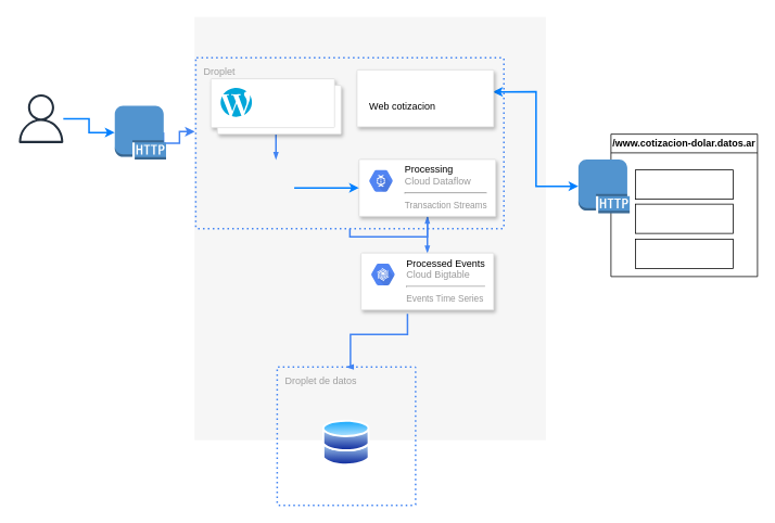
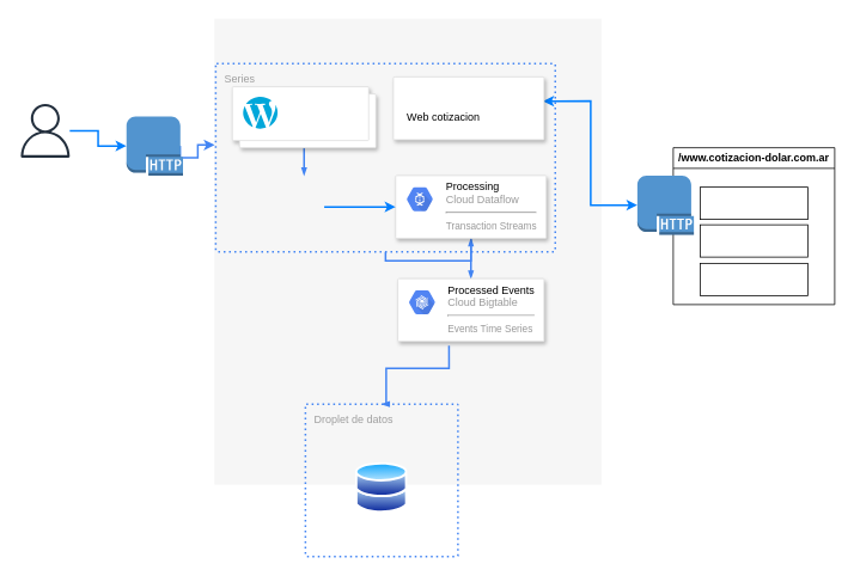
- <mxCell id="4" value="Droplet" style="rounded=1;absoluteArcSize=1;arcSize=2;html=1;strokeColor=#4284F3;gradientColor=none;shadow=0;dashed=1;fontSize=12;fontColor=#9E9E9E;align=left;verticalAlign=top;spacing=10;spacingTop=-4;fillColor=none;dashPattern=1 2;strokeWidth=2;" parent="1" vertex="1"><mxGeometry x="240" y="70" width="378.5" height="210" as="geometry" /></mxCell>
+ <mxCell id="4" value="Series" style="rounded=1;absoluteArcSize=1;arcSize=2;html=1;strokeColor=#4284F3;gradientColor=none;shadow=0;dashed=1;fontSize=12;fontColor=#9E9E9E;align=left;verticalAlign=top;spacing=10;spacingTop=-4;fillColor=none;dashPattern=1 2;strokeWidth=2;" parent="1" vertex="1"><mxGeometry x="240" y="70" width="378.5" height="210" as="geometry" /></mxCell>
- <mxCell id="20" value="/www.cotizacion-dolar.datos.ar" style="swimlane;whiteSpace=wrap;html=1;" parent="1" vertex="1"><mxGeometry x="750" y="164" width="180" height="175" as="geometry" /></mxCell>
+ <mxCell id="20" value="/www.cotizacion-dolar.com.ar" style="swimlane;whiteSpace=wrap;html=1;" parent="1" vertex="1"><mxGeometry x="750" y="164" width="180" height="175" as="geometry" /></mxCell>
